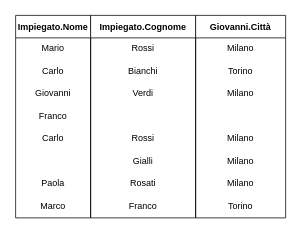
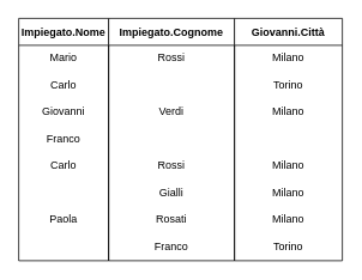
- <mxCell id="12" value="Bianchi" style="text;strokeColor=none;fillColor=none;spacingLeft=4;spacingRight=4;overflow=hidden;rotatable=0;points=[[0,0.5],[1,0.5]];portConstraint=eastwest;fontSize=12;align=center;" vertex="1" parent="10"><mxGeometry y="60" width="140" height="30" as="geometry" /></mxCell>
- <mxCell id="5" value="Marco" style="text;strokeColor=none;fillColor=none;spacingLeft=4;spacingRight=4;overflow=hidden;rotatable=0;points=[[0,0.5],[1,0.5]];portConstraint=eastwest;fontSize=12;align=center;" vertex="1" parent="2"><mxGeometry y="240" width="100" height="30" as="geometry" /></mxCell>
